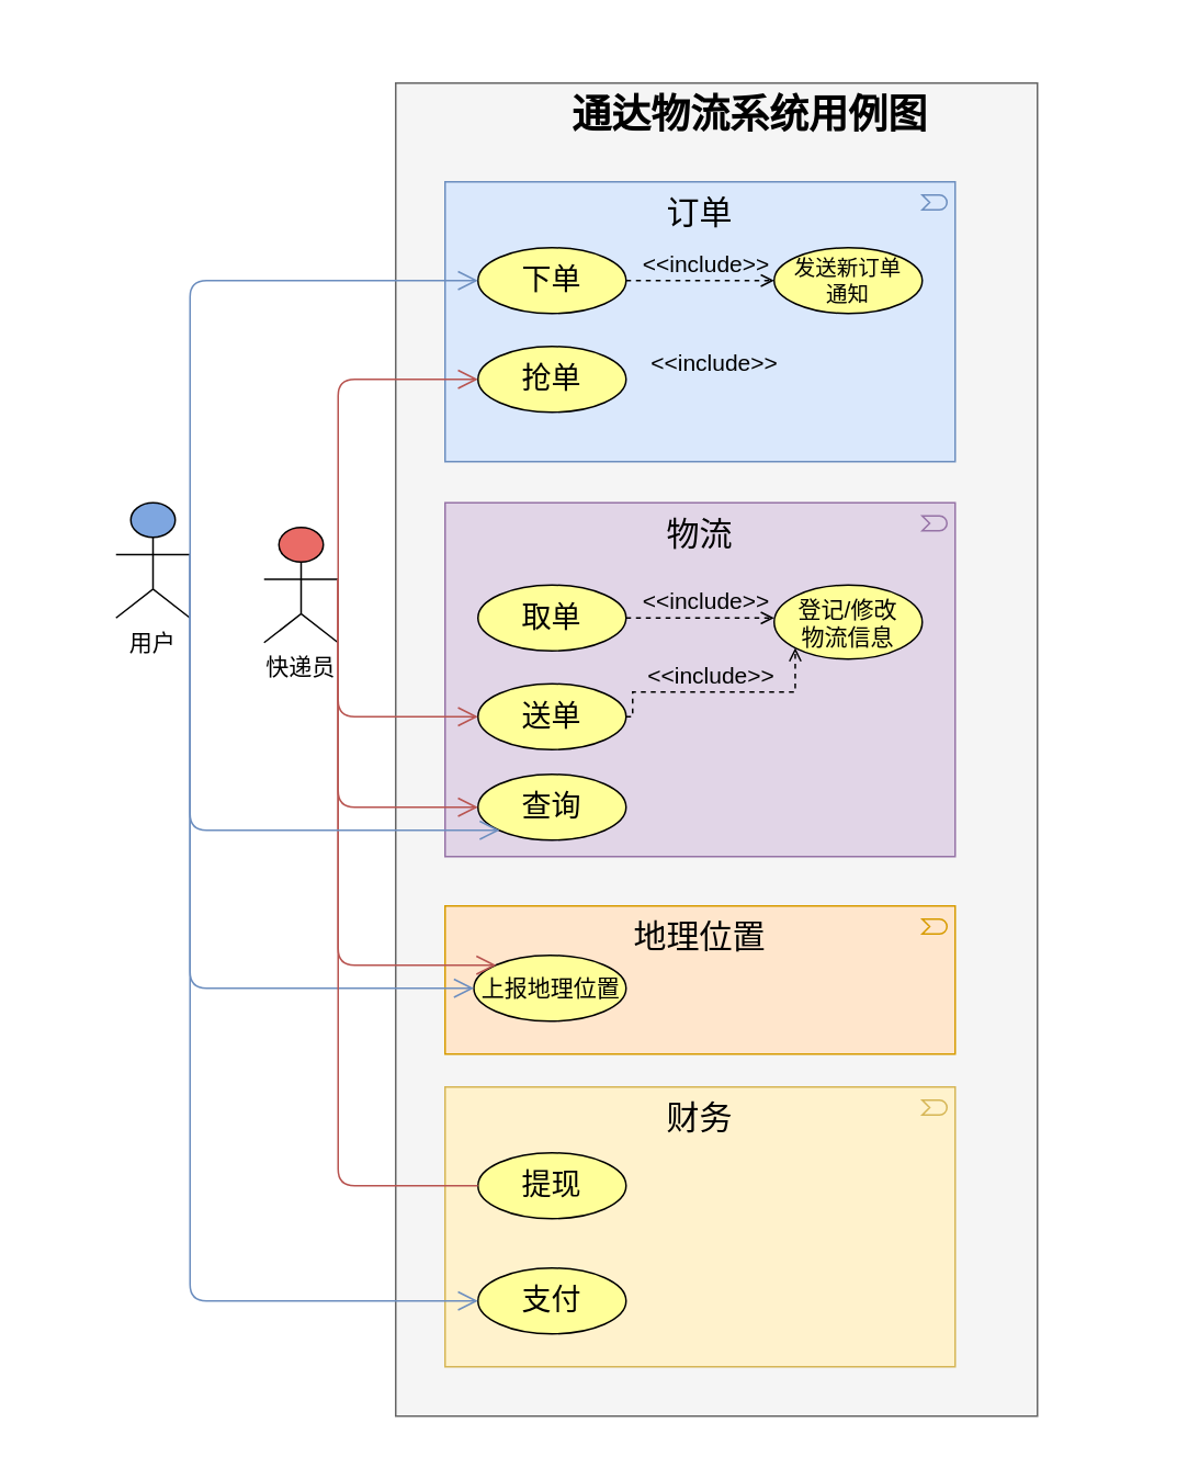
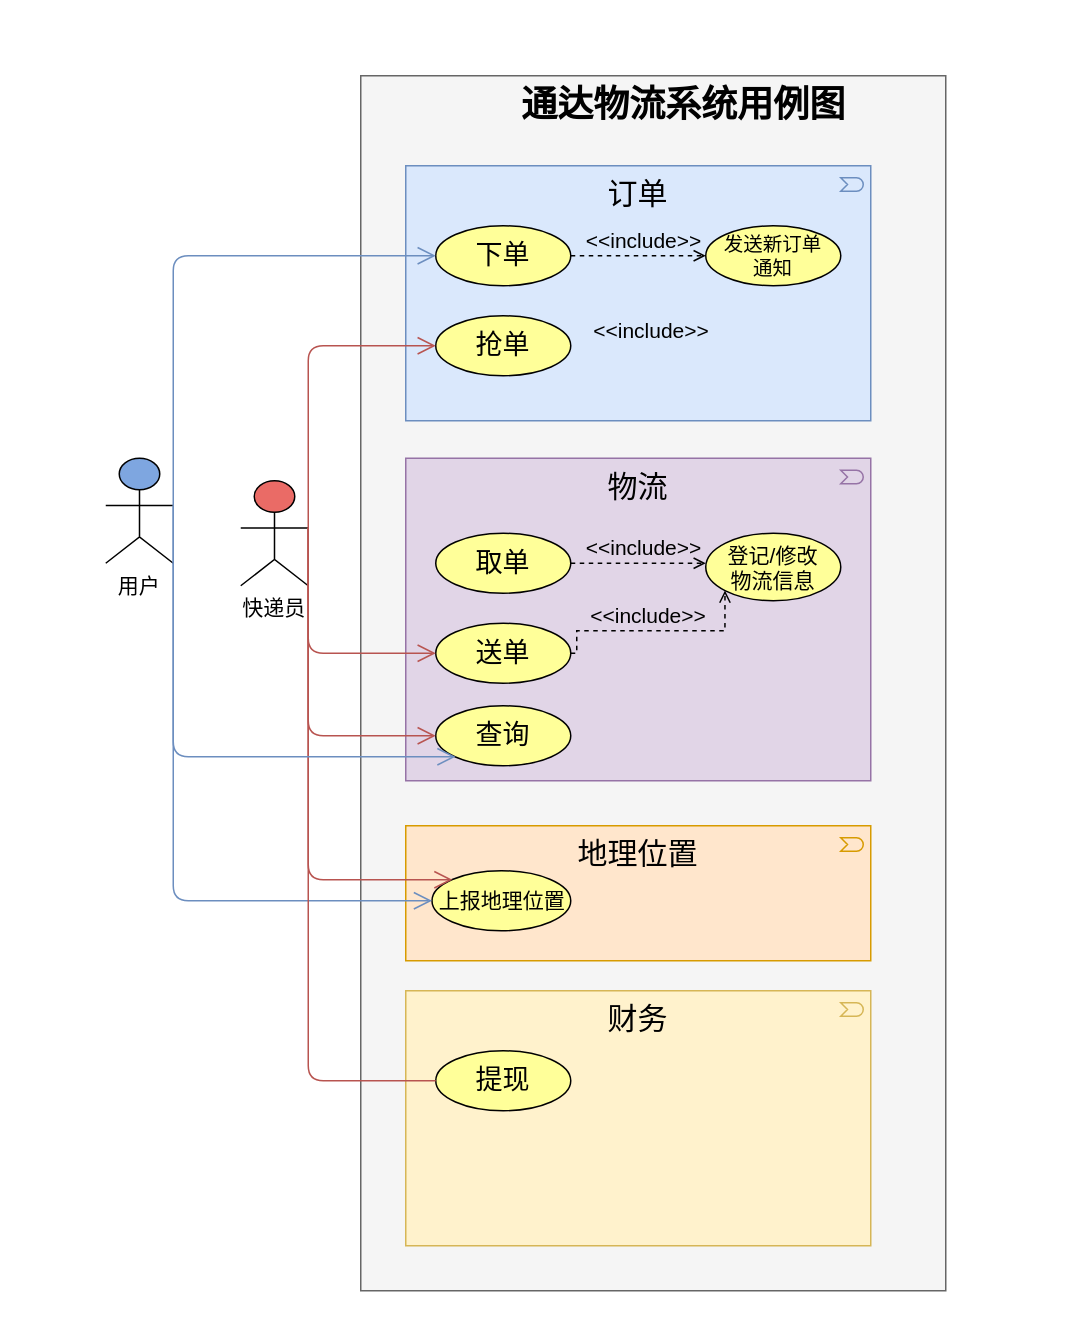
- <mxCell id="25" style="edgeStyle=elbowEdgeStyle;rounded=1;elbow=vertical;html=1;startSize=10;endArrow=open;endFill=0;endSize=10;jettySize=auto;orthogonalLoop=1;strokeColor=#6c8ebf;fontSize=14;entryX=0;entryY=0.5;entryDx=0;entryDy=0;fillColor=#dae8fc;exitX=1;exitY=0.45;exitDx=0;exitDy=0;exitPerimeter=0;" edge="1" parent="1" source="5" target="10"><mxGeometry relative="1" as="geometry"><Array as="points"><mxPoint x="210" y="790" /></Array><mxPoint x="170" y="250" as="sourcePoint" /><mxPoint x="300" y="180" as="targetPoint" /></mxGeometry></mxCell>
- <mxCell id="10" value="支付" style="ellipse;whiteSpace=wrap;html=1;fillColor=#FFFF99;metaEdit=0;fontSize=18;" vertex="1" parent="1"><mxGeometry x="290" y="770" width="90" height="40" as="geometry" /></mxCell>
